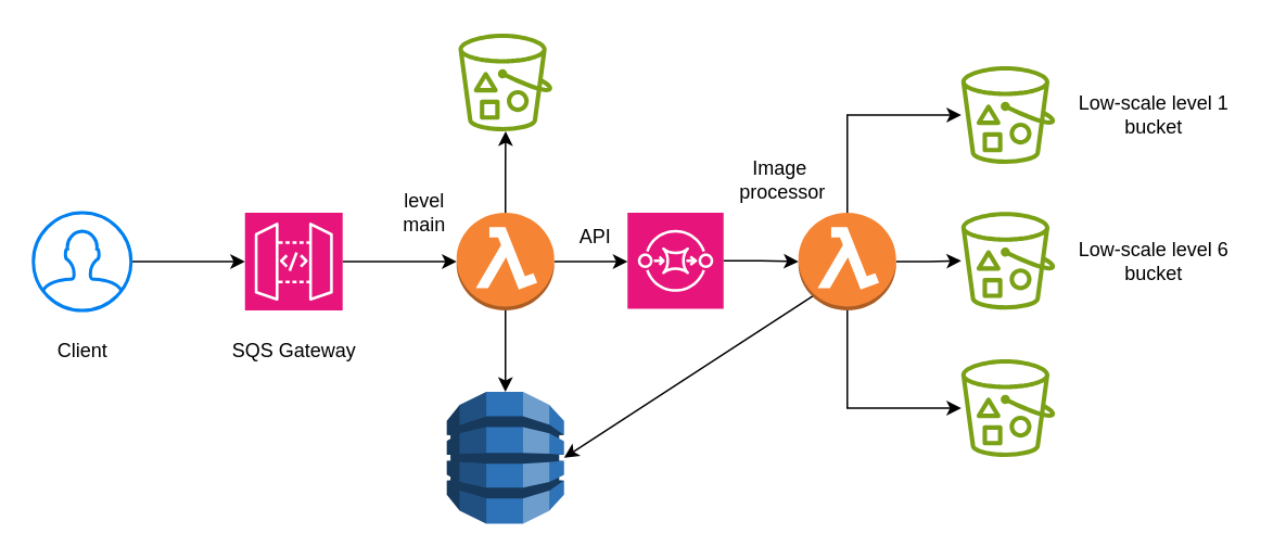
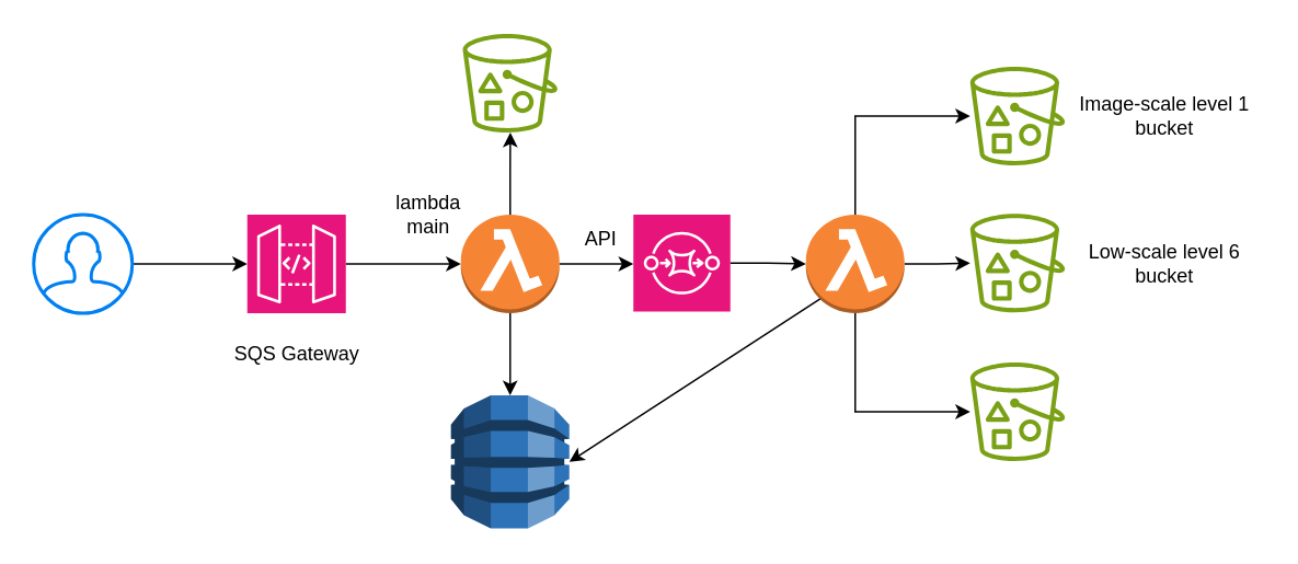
- <mxCell id="27" value="Low-scale level 1&lt;div&gt;bucket&lt;/div&gt;" style="text;html=1;align=center;verticalAlign=middle;resizable=0;points=[];autosize=1;strokeColor=none;fillColor=none;" vertex="1" parent="1"><mxGeometry x="647.69" y="50" width="120" height="40" as="geometry" /></mxCell>
+ <mxCell id="27" value="Image-scale level 1&lt;div&gt;bucket&lt;/div&gt;" style="text;html=1;align=center;verticalAlign=middle;resizable=0;points=[];autosize=1;strokeColor=none;fillColor=none;" vertex="1" parent="1"><mxGeometry x="647.69" y="50" width="120" height="40" as="geometry" /></mxCell>
- <mxCell id="26" value="Image&amp;nbsp;&lt;div&gt;processor&lt;/div&gt;" style="text;html=1;align=center;verticalAlign=middle;resizable=0;points=[];autosize=1;strokeColor=none;fillColor=none;" vertex="1" parent="1"><mxGeometry x="440" y="90" width="80" height="40" as="geometry" /></mxCell>
- <mxCell id="24" value="level&lt;div&gt;main&lt;/div&gt;" style="text;html=1;align=center;verticalAlign=middle;resizable=0;points=[];autosize=1;strokeColor=none;fillColor=none;" vertex="1" parent="1"><mxGeometry x="230" y="110" width="60" height="40" as="geometry" /></mxCell>
+ <mxCell id="24" value="lambda&lt;div&gt;main&lt;/div&gt;" style="text;html=1;align=center;verticalAlign=middle;resizable=0;points=[];autosize=1;strokeColor=none;fillColor=none;" vertex="1" parent="1"><mxGeometry x="230" y="110" width="60" height="40" as="geometry" /></mxCell>
- <mxCell id="22" value="Client" style="text;html=1;align=center;verticalAlign=middle;resizable=0;points=[];autosize=1;strokeColor=none;fillColor=none;" vertex="1" parent="1"><mxGeometry x="25" y="200" width="50" height="30" as="geometry" /></mxCell>
